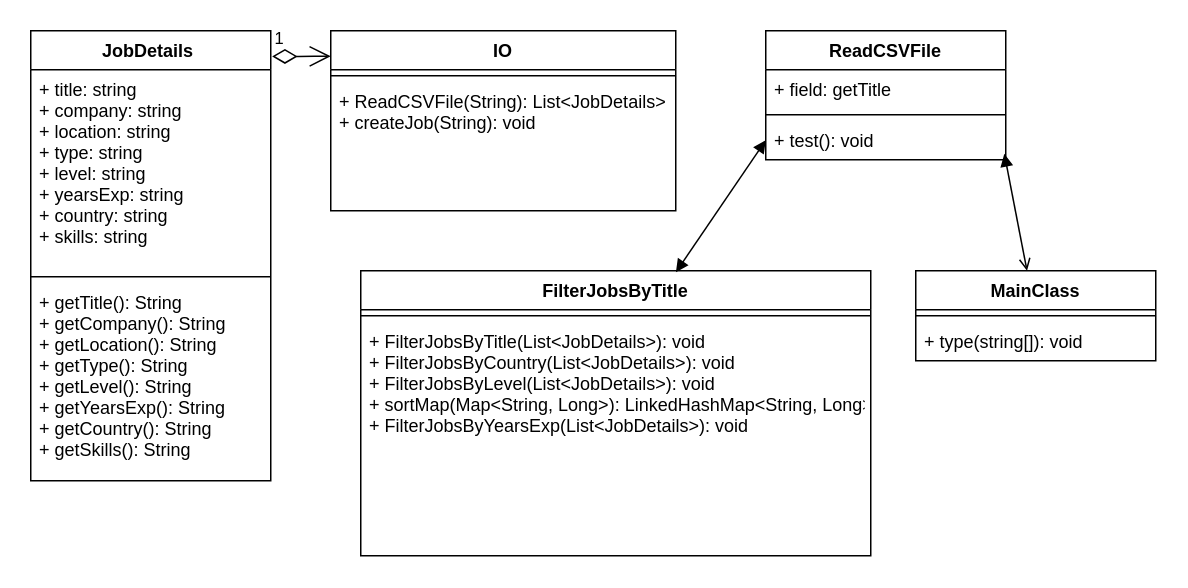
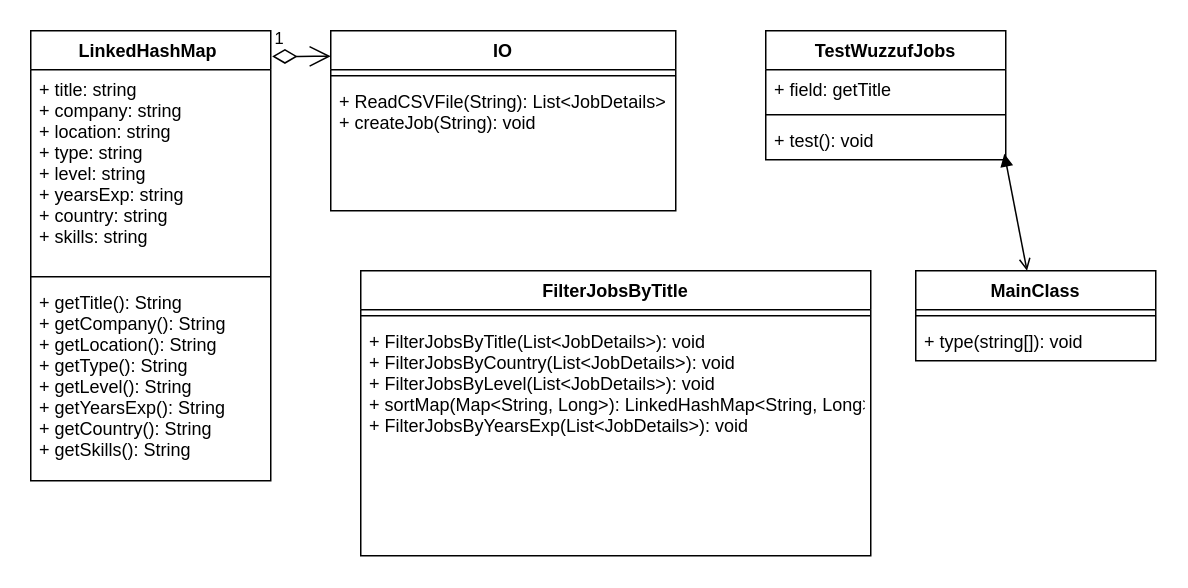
- <mxCell id="2" value="JobDetails " style="swimlane;fontStyle=1;align=center;verticalAlign=top;childLayout=stackLayout;horizontal=1;startSize=26;horizontalStack=0;resizeParent=1;resizeParentMax=0;resizeLast=0;collapsible=1;marginBottom=0;" vertex="1" parent="1"><mxGeometry x="20" y="20" width="160" height="300" as="geometry" /></mxCell>
+ <mxCell id="2" value="LinkedHashMap " style="swimlane;fontStyle=1;align=center;verticalAlign=top;childLayout=stackLayout;horizontal=1;startSize=26;horizontalStack=0;resizeParent=1;resizeParentMax=0;resizeLast=0;collapsible=1;marginBottom=0;" vertex="1" parent="1"><mxGeometry x="20" y="20" width="160" height="300" as="geometry" /></mxCell>
- <mxCell id="12" value="ReadCSVFile" style="swimlane;fontStyle=1;align=center;verticalAlign=top;childLayout=stackLayout;horizontal=1;startSize=26;horizontalStack=0;resizeParent=1;resizeParentMax=0;resizeLast=0;collapsible=1;marginBottom=0;" vertex="1" parent="1"><mxGeometry x="510" y="20" width="160" height="86" as="geometry" /></mxCell>
+ <mxCell id="12" value="TestWuzzufJobs" style="swimlane;fontStyle=1;align=center;verticalAlign=top;childLayout=stackLayout;horizontal=1;startSize=26;horizontalStack=0;resizeParent=1;resizeParentMax=0;resizeLast=0;collapsible=1;marginBottom=0;" vertex="1" parent="1"><mxGeometry x="510" y="20" width="160" height="86" as="geometry" /></mxCell>
- <mxCell id="21" value="" style="endArrow=block;startArrow=block;endFill=1;startFill=1;html=1;entryX=0;entryY=0.5;entryDx=0;entryDy=0;exitX=0.618;exitY=0.005;exitDx=0;exitDy=0;exitPerimeter=0;" edge="1" parent="1" source="9" target="15"><mxGeometry width="160" relative="1" as="geometry"><mxPoint x="140" y="170" as="sourcePoint" /><mxPoint x="300" y="170" as="targetPoint" /></mxGeometry></mxCell>
